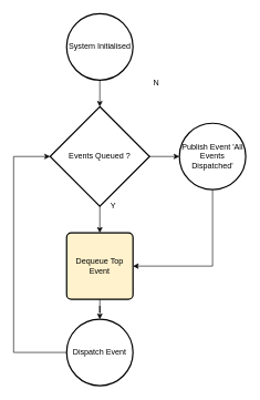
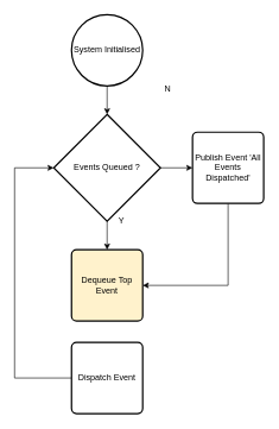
- <mxCell id="5" value="Publish Event 'All Events Dispatched'" style="ellipse;whiteSpace=wrap;html=1;absoluteArcSize=1;arcSize=14;strokeWidth=2;" vertex="1" parent="1"><mxGeometry x="270" y="185" width="100" height="100" as="geometry" /></mxCell>
+ <mxCell id="5" value="Publish Event 'All Events Dispatched'" style="rounded=1;whiteSpace=wrap;html=1;absoluteArcSize=1;arcSize=14;strokeWidth=2;" vertex="1" parent="1"><mxGeometry x="270" y="185" width="100" height="100" as="geometry" /></mxCell>
- <mxCell id="9" style="edgeStyle=orthogonalEdgeStyle;rounded=0;orthogonalLoop=1;jettySize=auto;html=1;" edge="1" parent="1" source="10" target="12"><mxGeometry relative="1" as="geometry" /></mxCell>
- <mxCell id="12" value="Dispatch Event" style="ellipse;whiteSpace=wrap;html=1;absoluteArcSize=1;arcSize=14;strokeWidth=2;" vertex="1" parent="1"><mxGeometry x="100" y="480" width="100" height="100" as="geometry" /></mxCell>
+ <mxCell id="12" value="Dispatch Event" style="rounded=1;whiteSpace=wrap;html=1;absoluteArcSize=1;arcSize=14;strokeWidth=2;" vertex="1" parent="1"><mxGeometry x="100" y="480" width="100" height="100" as="geometry" /></mxCell>
